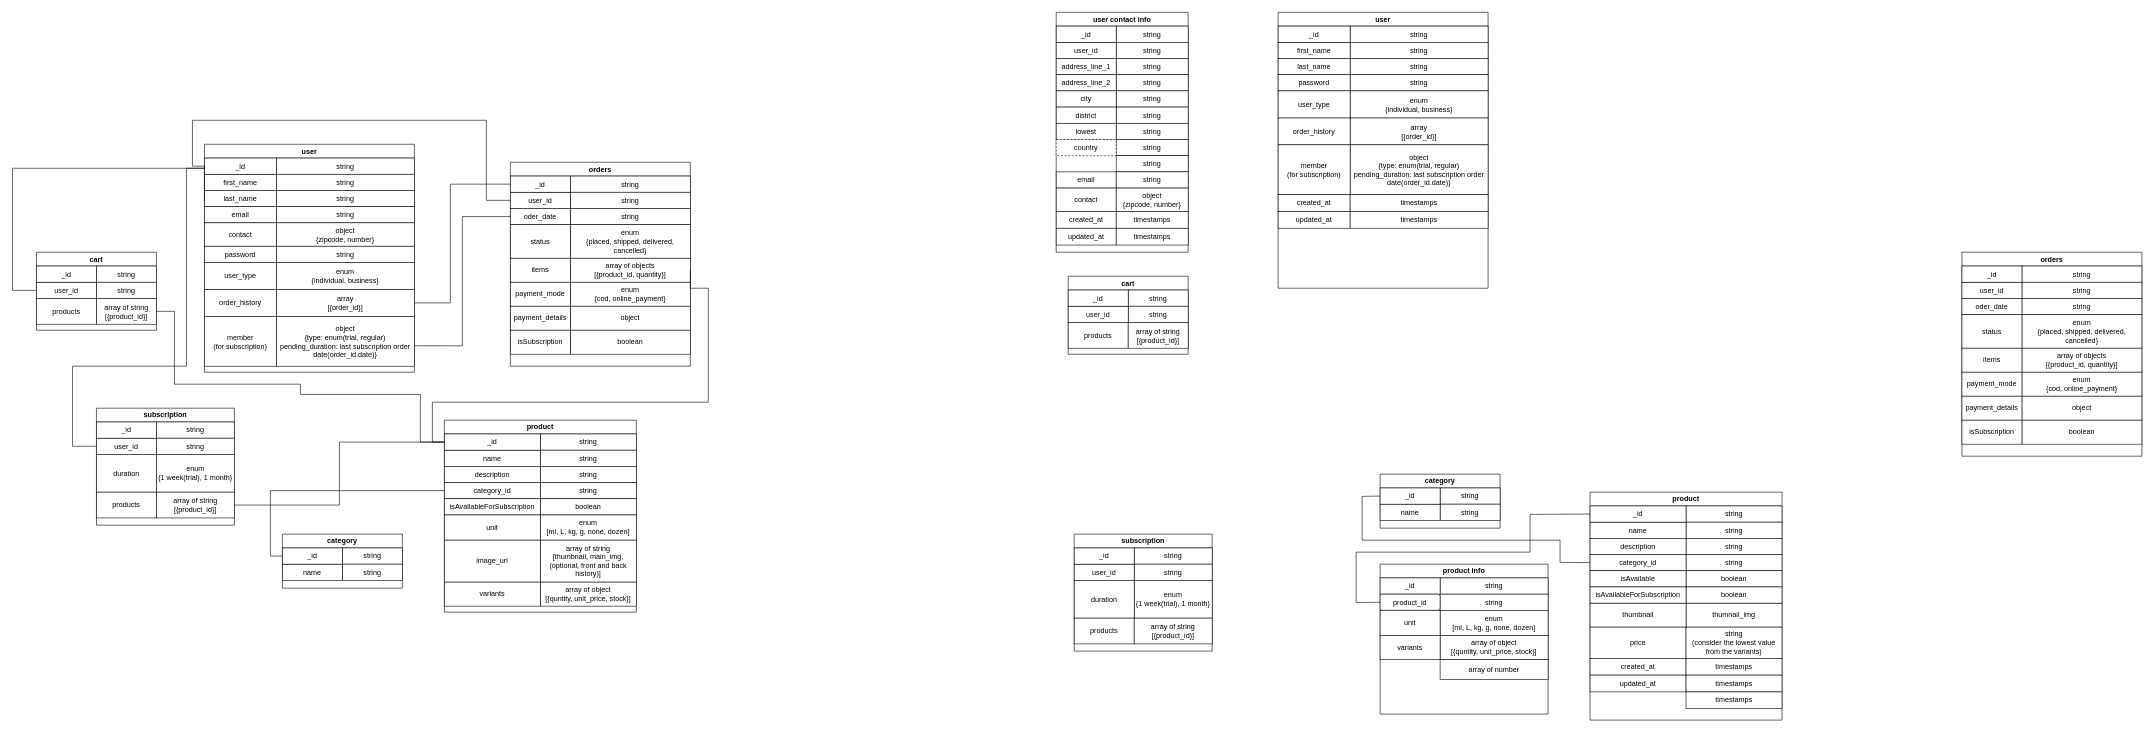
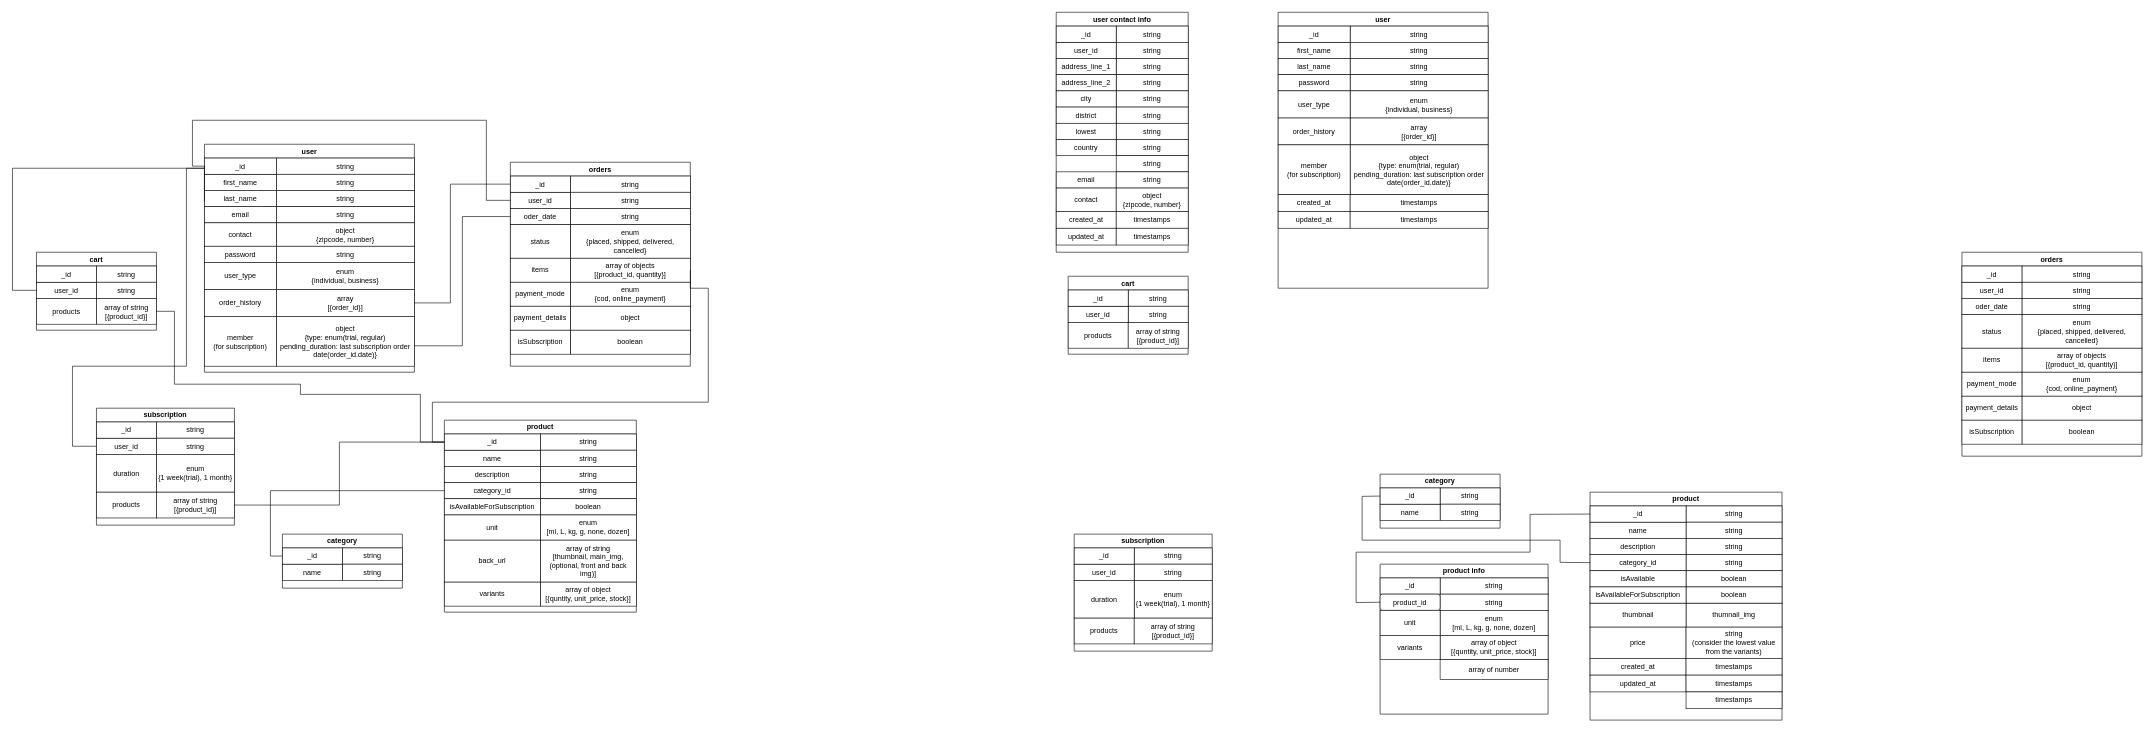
- <mxCell id="101" value="country" style="rounded=0;whiteSpace=wrap;html=1;dashed=1;" parent="85" vertex="1"><mxGeometry y="212" width="100" height="27" as="geometry" /></mxCell>
+ <mxCell id="101" value="country" style="rounded=0;whiteSpace=wrap;html=1;" parent="85" vertex="1"><mxGeometry y="212" width="100" height="27" as="geometry" /></mxCell>
- <mxCell id="60" value="image_url" style="rounded=0;whiteSpace=wrap;html=1;" parent="46" vertex="1"><mxGeometry y="200" width="160" height="70" as="geometry" /></mxCell>
+ <mxCell id="60" value="back_url" style="rounded=0;whiteSpace=wrap;html=1;" parent="46" vertex="1"><mxGeometry y="200" width="160" height="70" as="geometry" /></mxCell>
- <mxCell id="59" value="array of string&lt;div&gt;[thumbnail, main_img, (optional, front and back history)]&lt;/div&gt;" style="rounded=0;whiteSpace=wrap;html=1;" parent="46" vertex="1"><mxGeometry x="160" y="200" width="160" height="70" as="geometry" /></mxCell>
+ <mxCell id="59" value="array of string&lt;div&gt;[thumbnail, main_img, (optional, front and back img)]&lt;/div&gt;" style="rounded=0;whiteSpace=wrap;html=1;" parent="46" vertex="1"><mxGeometry x="160" y="200" width="160" height="70" as="geometry" /></mxCell>
